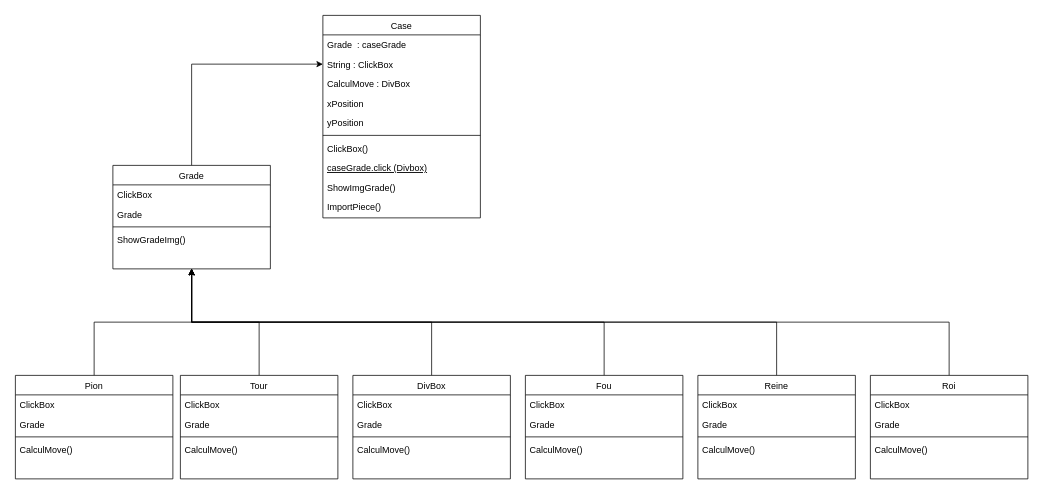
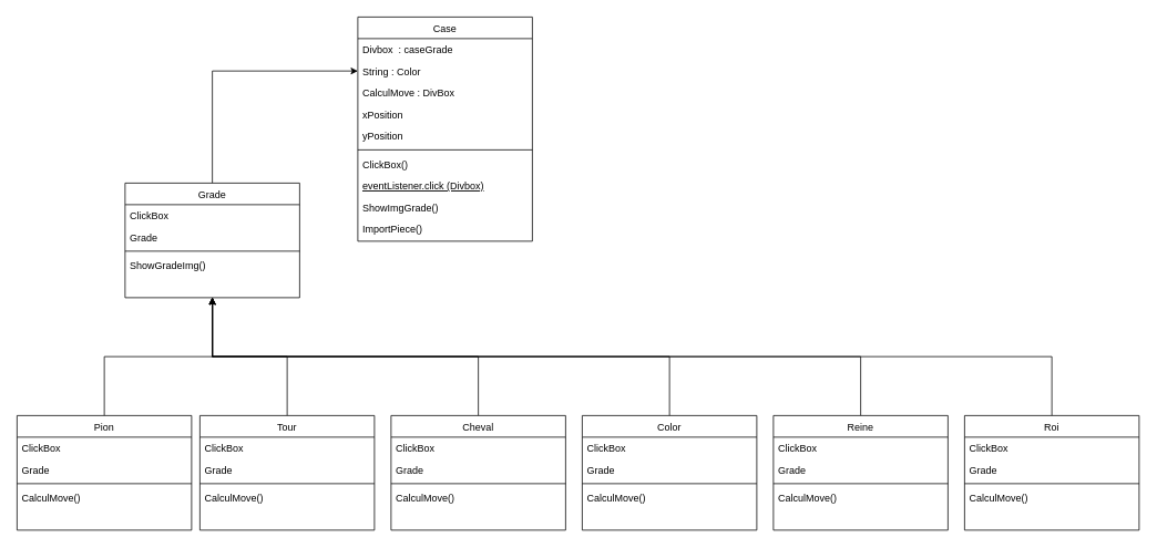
- <mxCell id="3" value="Grade  : caseGrade" style="text;align=left;verticalAlign=top;spacingLeft=4;spacingRight=4;overflow=hidden;rotatable=0;points=[[0,0.5],[1,0.5]];portConstraint=eastwest;" parent="2" vertex="1"><mxGeometry y="26" width="210" height="26" as="geometry" /></mxCell>
+ <mxCell id="3" value="Divbox  : caseGrade" style="text;align=left;verticalAlign=top;spacingLeft=4;spacingRight=4;overflow=hidden;rotatable=0;points=[[0,0.5],[1,0.5]];portConstraint=eastwest;" parent="2" vertex="1"><mxGeometry y="26" width="210" height="26" as="geometry" /></mxCell>
- <mxCell id="4" value="String : ClickBox" style="text;align=left;verticalAlign=top;spacingLeft=4;spacingRight=4;overflow=hidden;rotatable=0;points=[[0,0.5],[1,0.5]];portConstraint=eastwest;" parent="2" vertex="1"><mxGeometry y="52" width="210" height="26" as="geometry" /></mxCell>
+ <mxCell id="4" value="String : Color" style="text;align=left;verticalAlign=top;spacingLeft=4;spacingRight=4;overflow=hidden;rotatable=0;points=[[0,0.5],[1,0.5]];portConstraint=eastwest;" parent="2" vertex="1"><mxGeometry y="52" width="210" height="26" as="geometry" /></mxCell>
- <mxCell id="10" value="caseGrade.click (Divbox)" style="text;align=left;verticalAlign=top;spacingLeft=4;spacingRight=4;overflow=hidden;rotatable=0;points=[[0,0.5],[1,0.5]];portConstraint=eastwest;fontStyle=4" parent="2" vertex="1"><mxGeometry y="190" width="210" height="26" as="geometry" /></mxCell>
+ <mxCell id="10" value="eventListener.click (Divbox)" style="text;align=left;verticalAlign=top;spacingLeft=4;spacingRight=4;overflow=hidden;rotatable=0;points=[[0,0.5],[1,0.5]];portConstraint=eastwest;fontStyle=4" parent="2" vertex="1"><mxGeometry y="190" width="210" height="26" as="geometry" /></mxCell>
- <mxCell id="32" value="DivBox" style="swimlane;fontStyle=0;align=center;verticalAlign=top;childLayout=stackLayout;horizontal=1;startSize=26;horizontalStack=0;resizeParent=1;resizeLast=0;collapsible=1;marginBottom=0;rounded=0;shadow=0;strokeWidth=1;" parent="1" vertex="1"><mxGeometry x="470" y="500" width="210" height="138" as="geometry"><mxRectangle x="130" y="380" width="160" height="26" as="alternateBounds" /></mxGeometry></mxCell>
+ <mxCell id="32" value="Cheval" style="swimlane;fontStyle=0;align=center;verticalAlign=top;childLayout=stackLayout;horizontal=1;startSize=26;horizontalStack=0;resizeParent=1;resizeLast=0;collapsible=1;marginBottom=0;rounded=0;shadow=0;strokeWidth=1;" parent="1" vertex="1"><mxGeometry x="470" y="500" width="210" height="138" as="geometry"><mxRectangle x="130" y="380" width="160" height="26" as="alternateBounds" /></mxGeometry></mxCell>
- <mxCell id="38" value="Fou" style="swimlane;fontStyle=0;align=center;verticalAlign=top;childLayout=stackLayout;horizontal=1;startSize=26;horizontalStack=0;resizeParent=1;resizeLast=0;collapsible=1;marginBottom=0;rounded=0;shadow=0;strokeWidth=1;" parent="1" vertex="1"><mxGeometry x="700" y="500" width="210" height="138" as="geometry"><mxRectangle x="130" y="380" width="160" height="26" as="alternateBounds" /></mxGeometry></mxCell>
+ <mxCell id="38" value="Color" style="swimlane;fontStyle=0;align=center;verticalAlign=top;childLayout=stackLayout;horizontal=1;startSize=26;horizontalStack=0;resizeParent=1;resizeLast=0;collapsible=1;marginBottom=0;rounded=0;shadow=0;strokeWidth=1;" parent="1" vertex="1"><mxGeometry x="700" y="500" width="210" height="138" as="geometry"><mxRectangle x="130" y="380" width="160" height="26" as="alternateBounds" /></mxGeometry></mxCell>
